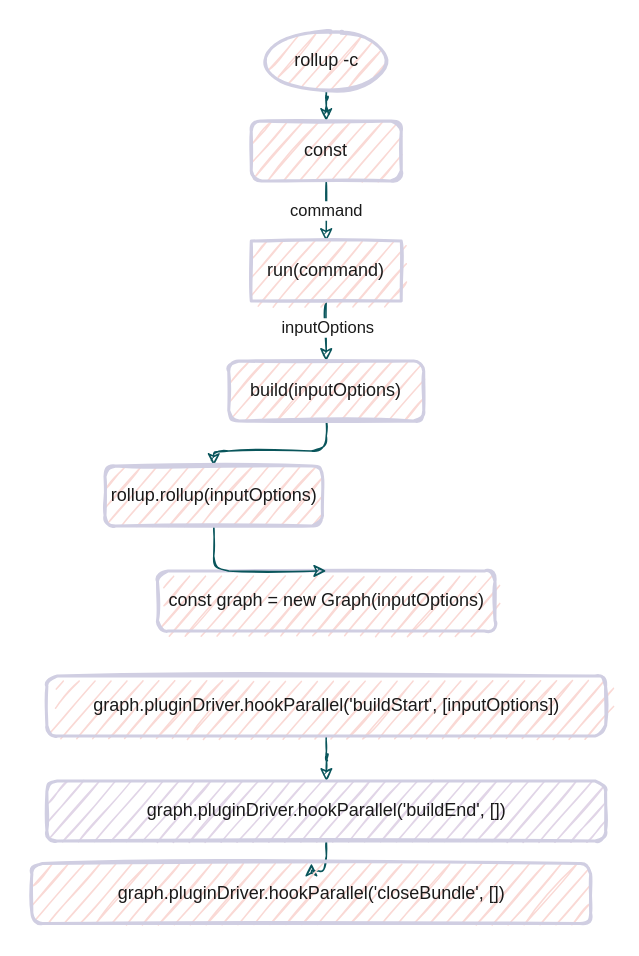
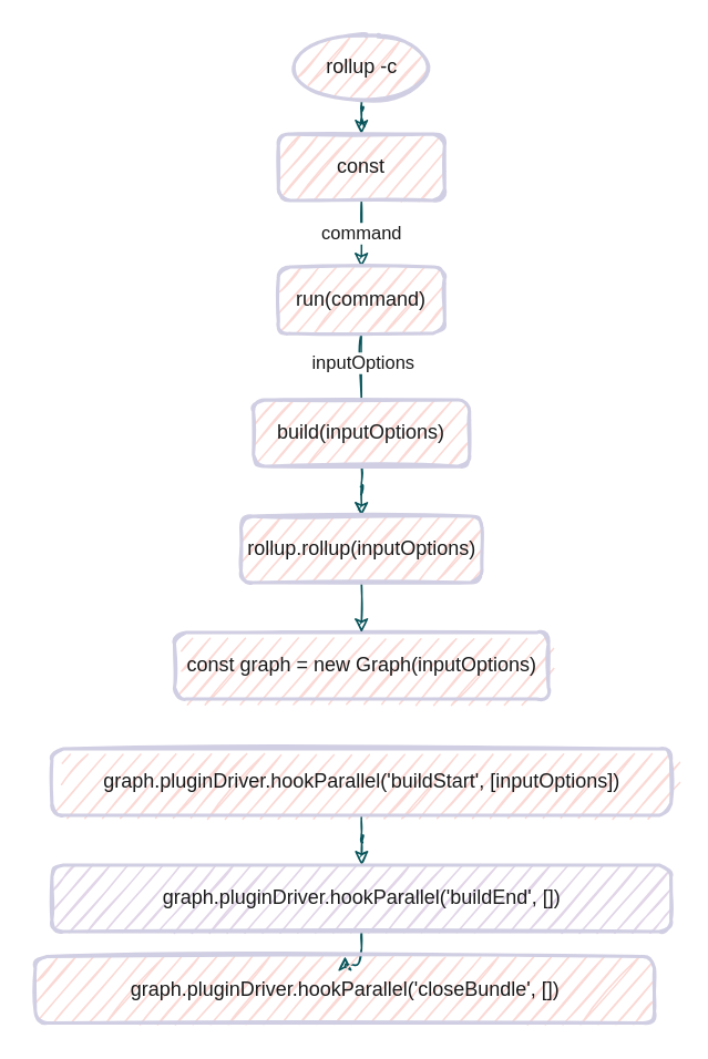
- <mxCell id="7" value="run(command)" style="whiteSpace=wrap;html=1;absoluteArcSize=1;arcSize=14;strokeWidth=2;sketch=1;fillColor=#FAD9D5;strokeColor=#D0CEE2;fontColor=#1A1A1A;rounded=0;" parent="1" vertex="1"><mxGeometry x="167" y="160" width="100" height="40" as="geometry" /></mxCell>
+ <mxCell id="7" value="run(command)" style="whiteSpace=wrap;html=1;absoluteArcSize=1;arcSize=14;strokeWidth=2;sketch=1;rounded=1;fillColor=#FAD9D5;strokeColor=#D0CEE2;fontColor=#1A1A1A;" parent="1" vertex="1"><mxGeometry x="167" y="160" width="100" height="40" as="geometry" /></mxCell>
- <mxCell id="5" value="" style="edgeStyle=orthogonalEdgeStyle;orthogonalLoop=1;jettySize=auto;html=1;sketch=1;strokeColor=#09555B;fontColor=#1A1A1A;" parent="1" source="7" target="10" edge="1"><mxGeometry relative="1" as="geometry" /></mxCell>
+ <mxCell id="5" value="" style="edgeStyle=orthogonalEdgeStyle;orthogonalLoop=1;jettySize=auto;html=1;sketch=1;strokeColor=#09555B;fontColor=#1A1A1A;endArrow=none;" parent="1" source="7" target="10" edge="1"><mxGeometry relative="1" as="geometry" /></mxCell>
- <mxCell id="15" value="rollup.rollup(inputOptions)" style="whiteSpace=wrap;html=1;absoluteArcSize=1;arcSize=14;strokeWidth=2;sketch=1;rounded=1;fillColor=#FAD9D5;strokeColor=#D0CEE2;fontColor=#1A1A1A;" parent="1" vertex="1"><mxGeometry x="69.5" y="310" width="145" height="40" as="geometry" /></mxCell>
+ <mxCell id="15" value="rollup.rollup(inputOptions)" style="whiteSpace=wrap;html=1;absoluteArcSize=1;arcSize=14;strokeWidth=2;sketch=1;rounded=1;fillColor=#FAD9D5;strokeColor=#D0CEE2;fontColor=#1A1A1A;" parent="1" vertex="1"><mxGeometry x="144.5" y="310" width="145" height="40" as="geometry" /></mxCell>
